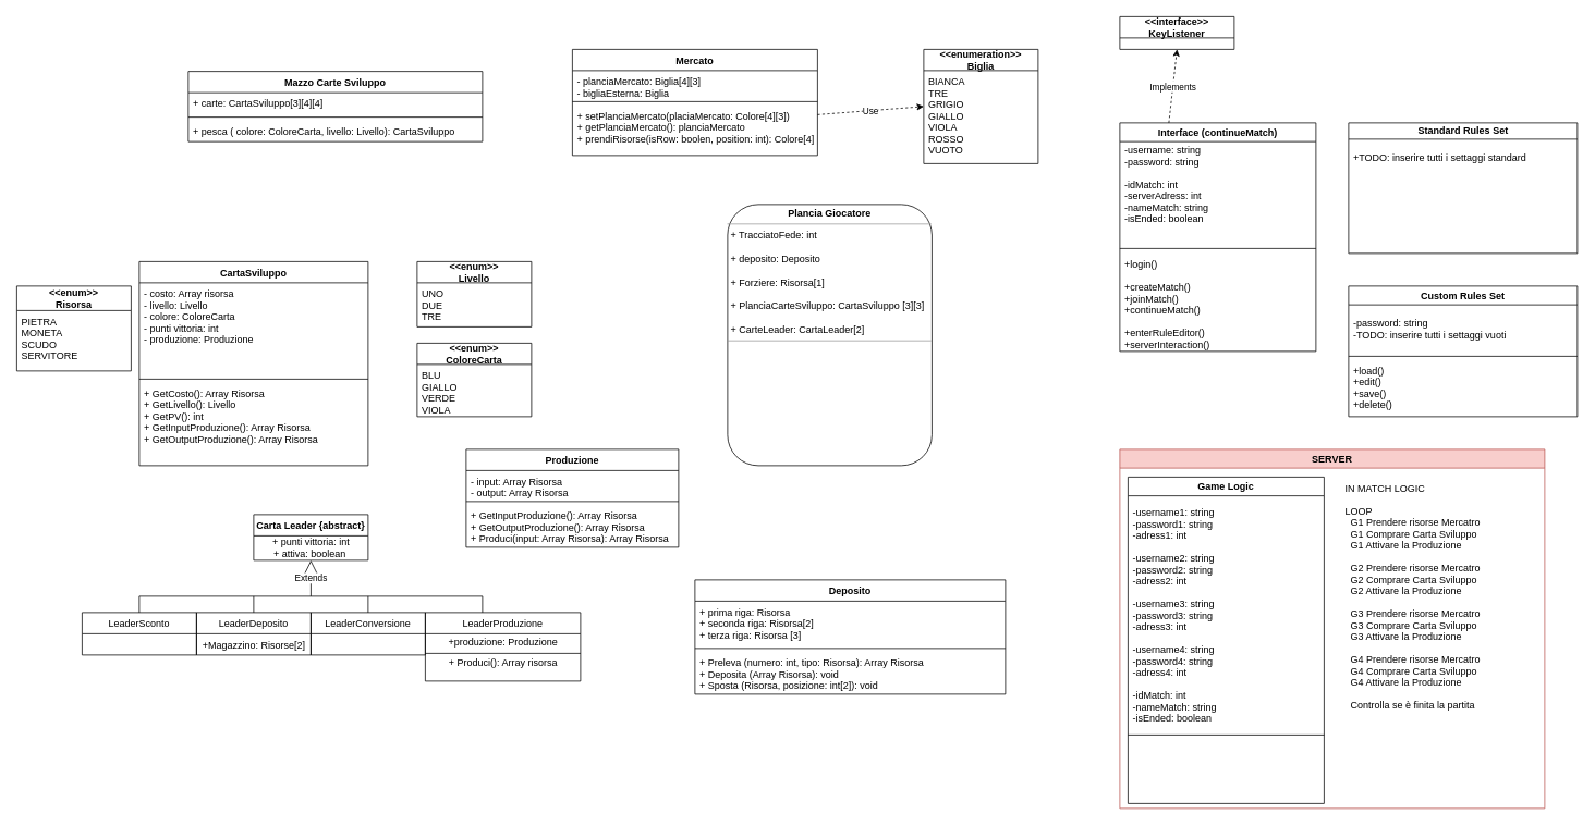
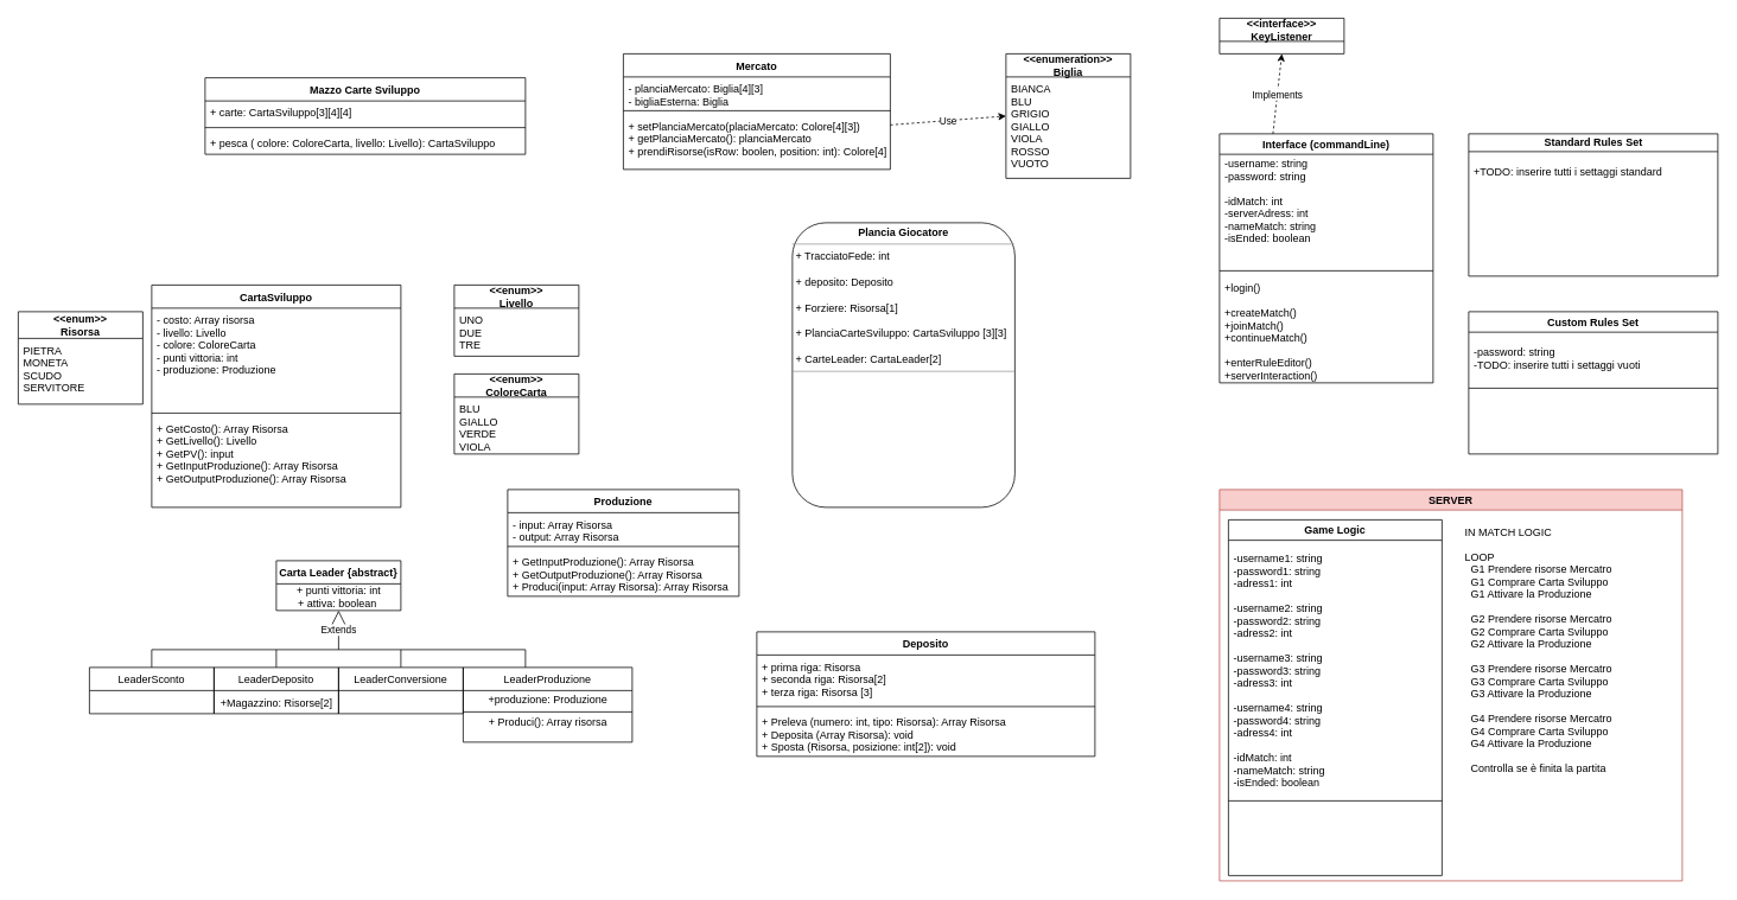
- <mxCell id="31" value="BIANCA&#10;TRE&#10;GRIGIO&#10;GIALLO&#10;VIOLA&#10;ROSSO&#10;VUOTO" style="text;strokeColor=none;fillColor=none;align=left;verticalAlign=top;spacingLeft=4;spacingRight=4;overflow=hidden;rotatable=0;points=[[0,0.5],[1,0.5]];portConstraint=eastwest;" parent="30" vertex="1"><mxGeometry y="26" width="140" height="114" as="geometry" /></mxCell>
+ <mxCell id="31" value="BIANCA&#10;BLU&#10;GRIGIO&#10;GIALLO&#10;VIOLA&#10;ROSSO&#10;VUOTO" style="text;strokeColor=none;fillColor=none;align=left;verticalAlign=top;spacingLeft=4;spacingRight=4;overflow=hidden;rotatable=0;points=[[0,0.5],[1,0.5]];portConstraint=eastwest;" parent="30" vertex="1"><mxGeometry y="26" width="140" height="114" as="geometry" /></mxCell>
- <mxCell id="32" value="Interface (continueMatch)" style="swimlane;strokeColor=#000000;swimlaneFillColor=#ffffff;" parent="1" vertex="1"><mxGeometry x="1370" y="150" width="240" height="280" as="geometry" /></mxCell>
+ <mxCell id="32" value="Interface (commandLine)" style="swimlane;strokeColor=#000000;swimlaneFillColor=#ffffff;" parent="1" vertex="1"><mxGeometry x="1370" y="150" width="240" height="280" as="geometry" /></mxCell>
- <mxCell id="19" value="+load()&#10;+edit()&#10;+save()&#10;+delete()" style="text;strokeColor=none;fillColor=none;align=left;verticalAlign=top;spacingLeft=4;spacingRight=4;overflow=hidden;rotatable=0;points=[[0,0.5],[1,0.5]];portConstraint=eastwest;" vertex="1" parent="16"><mxGeometry y="90" width="280" height="70" as="geometry" /></mxCell>
- <mxCell id="10" value="+ GetCosto(): Array Risorsa&#10;+ GetLivello(): Livello&#10;+ GetPV(): int&#10;+ GetInputProduzione(): Array Risorsa&#10;+ GetOutputProduzione(): Array Risorsa" style="text;strokeColor=none;fillColor=none;align=left;verticalAlign=top;spacingLeft=4;spacingRight=4;overflow=hidden;rotatable=0;points=[[0,0.5],[1,0.5]];portConstraint=eastwest;" parent="7" vertex="1"><mxGeometry y="148" width="280" height="102" as="geometry" /></mxCell>
+ <mxCell id="10" value="+ GetCosto(): Array Risorsa&#10;+ GetLivello(): Livello&#10;+ GetPV(): input&#10;+ GetInputProduzione(): Array Risorsa&#10;+ GetOutputProduzione(): Array Risorsa" style="text;strokeColor=none;fillColor=none;align=left;verticalAlign=top;spacingLeft=4;spacingRight=4;overflow=hidden;rotatable=0;points=[[0,0.5],[1,0.5]];portConstraint=eastwest;" parent="7" vertex="1"><mxGeometry y="148" width="280" height="102" as="geometry" /></mxCell>
